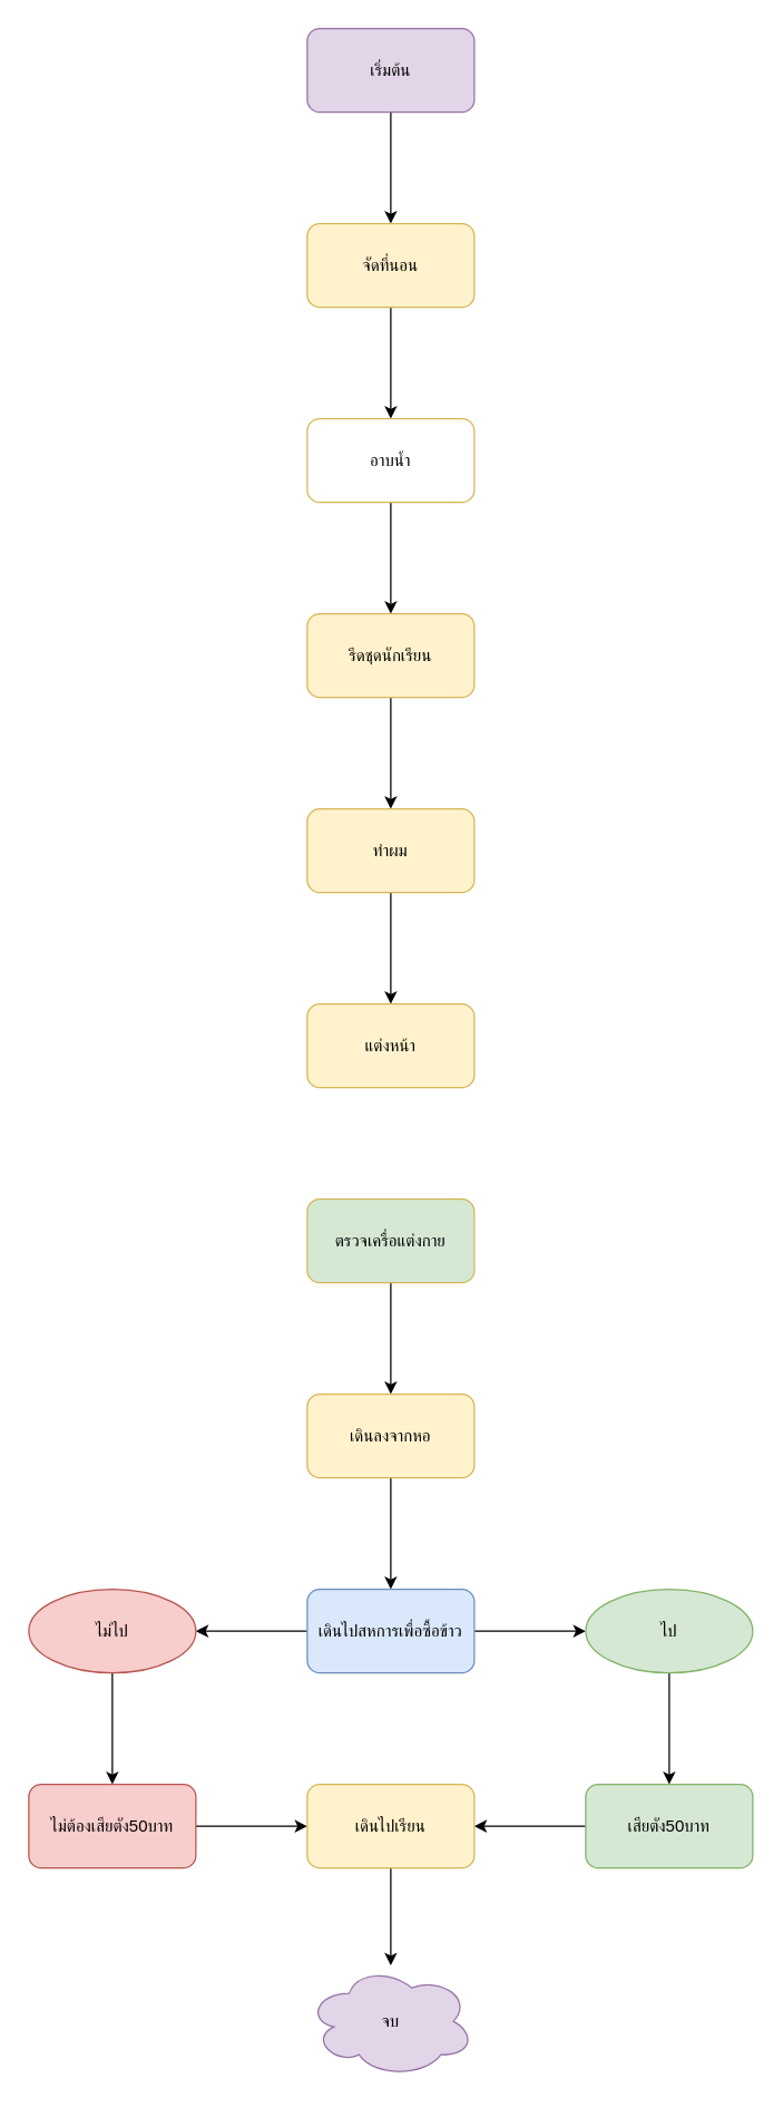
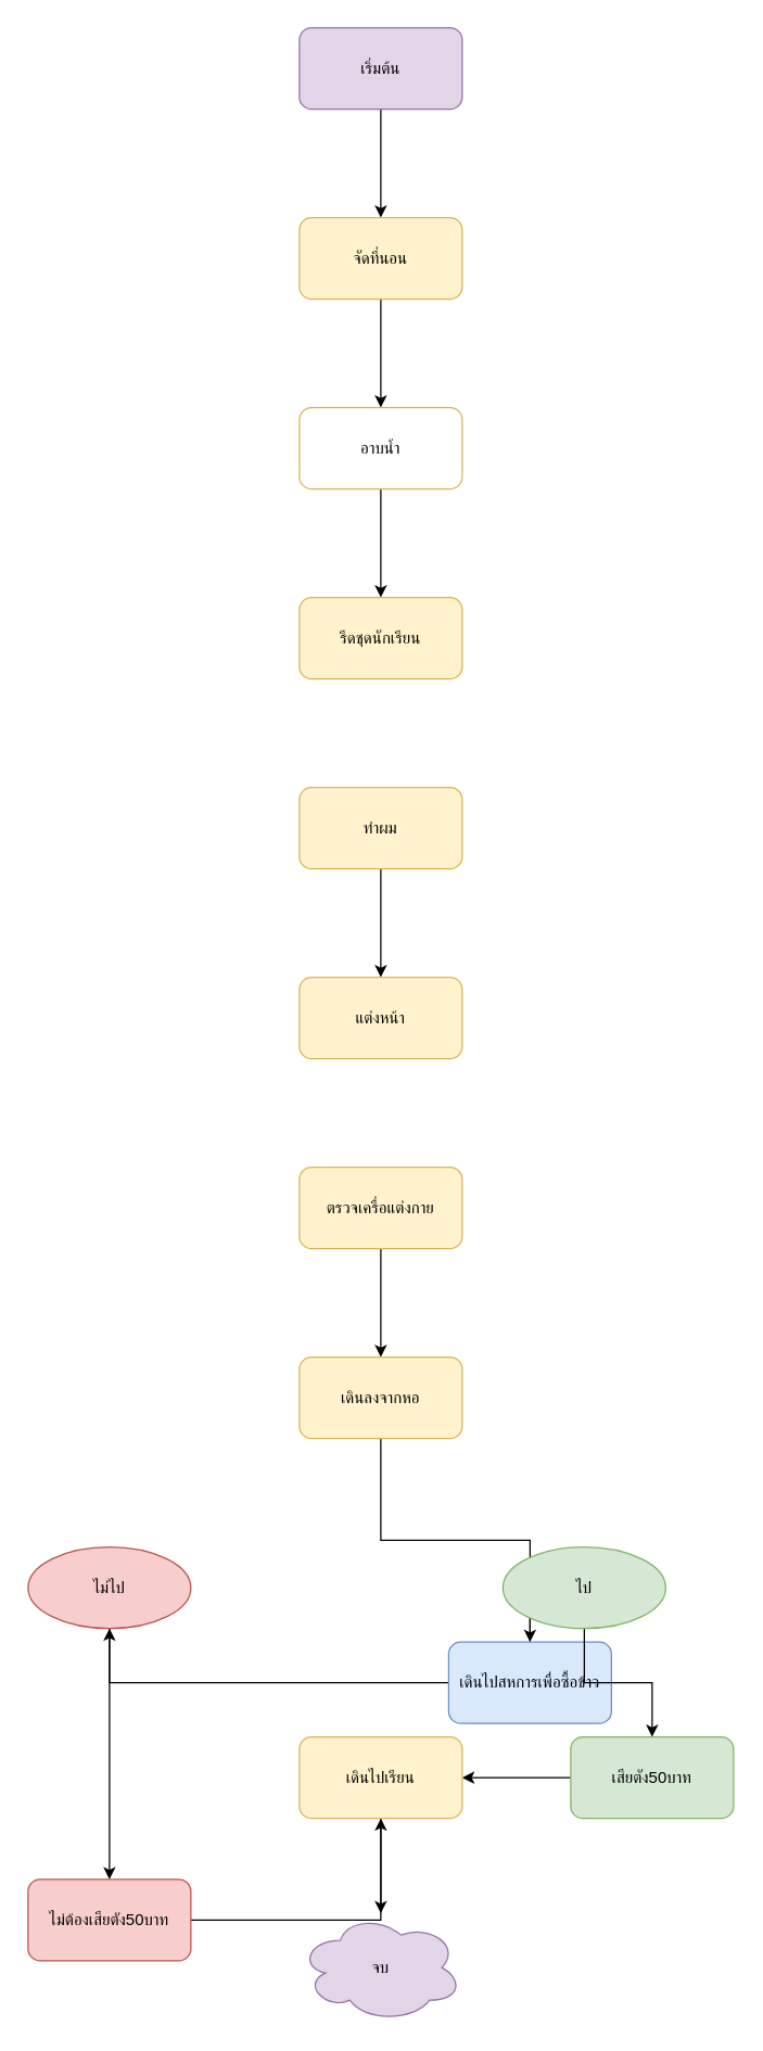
- <mxCell id="8" value="" style="edgeStyle=orthogonalEdgeStyle;rounded=0;orthogonalLoop=1;jettySize=auto;html=1;" edge="1" parent="1" source="9" target="11"><mxGeometry relative="1" as="geometry" /></mxCell>
- <mxCell id="14" value="ตรวจเครื่อแต่งกาย" style="whiteSpace=wrap;html=1;rounded=1;fillColor=#d5e8d4;strokeColor=#d6b656;" vertex="1" parent="1"><mxGeometry x="220" y="860" width="120" height="60" as="geometry" /></mxCell>
+ <mxCell id="14" value="ตรวจเครื่อแต่งกาย" style="whiteSpace=wrap;html=1;rounded=1;fillColor=#fff2cc;strokeColor=#d6b656;" vertex="1" parent="1"><mxGeometry x="220" y="860" width="120" height="60" as="geometry" /></mxCell>
- <mxCell id="19" value="เดินไปสหการเพื่อซื้อข้าว" style="whiteSpace=wrap;html=1;rounded=1;fillColor=#dae8fc;strokeColor=#6c8ebf;" vertex="1" parent="1"><mxGeometry x="220" y="1140" width="120" height="60" as="geometry" /></mxCell>
+ <mxCell id="19" value="เดินไปสหการเพื่อซื้อข้าว" style="whiteSpace=wrap;html=1;rounded=1;fillColor=#dae8fc;strokeColor=#6c8ebf;" vertex="1" parent="1"><mxGeometry x="330" y="1210" width="120" height="60" as="geometry" /></mxCell>
- <mxCell id="21" value="ไป" style="ellipse;whiteSpace=wrap;html=1;rounded=1;fillColor=#d5e8d4;strokeColor=#82b366;" vertex="1" parent="1"><mxGeometry x="420" y="1140" width="120" height="60" as="geometry" /></mxCell>
+ <mxCell id="21" value="ไป" style="ellipse;whiteSpace=wrap;html=1;rounded=1;fillColor=#d5e8d4;strokeColor=#82b366;" vertex="1" parent="1"><mxGeometry x="370" y="1140" width="120" height="60" as="geometry" /></mxCell>
- <mxCell id="27" value="ไม่ต้องเสียตัง50บาท" style="whiteSpace=wrap;html=1;rounded=1;fillColor=#f8cecc;strokeColor=#b85450;" vertex="1" parent="1"><mxGeometry x="20" y="1280" width="120" height="60" as="geometry" /></mxCell>
+ <mxCell id="27" value="ไม่ต้องเสียตัง50บาท" style="whiteSpace=wrap;html=1;rounded=1;fillColor=#f8cecc;strokeColor=#b85450;" vertex="1" parent="1"><mxGeometry x="20" y="1385" width="120" height="60" as="geometry" /></mxCell>
